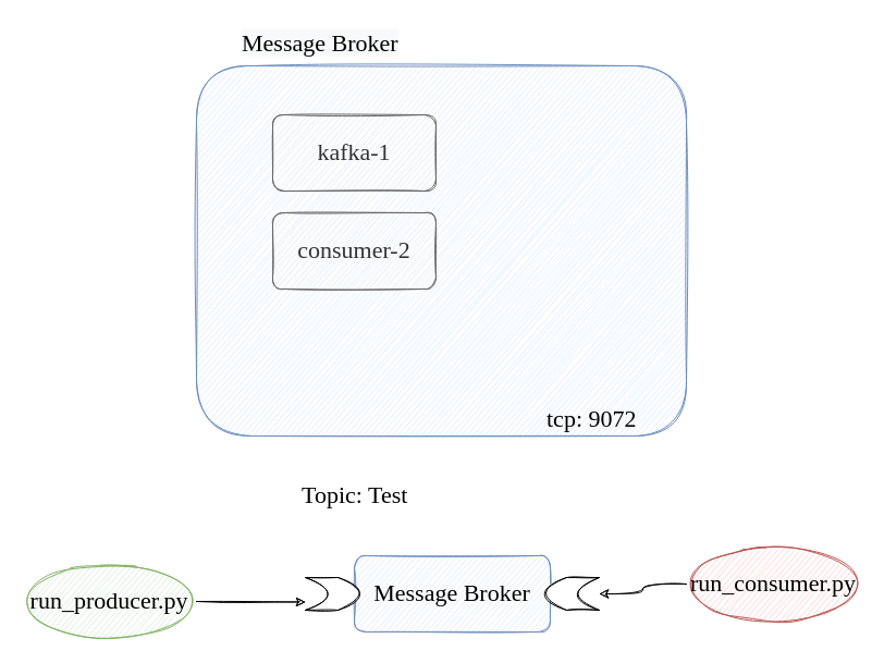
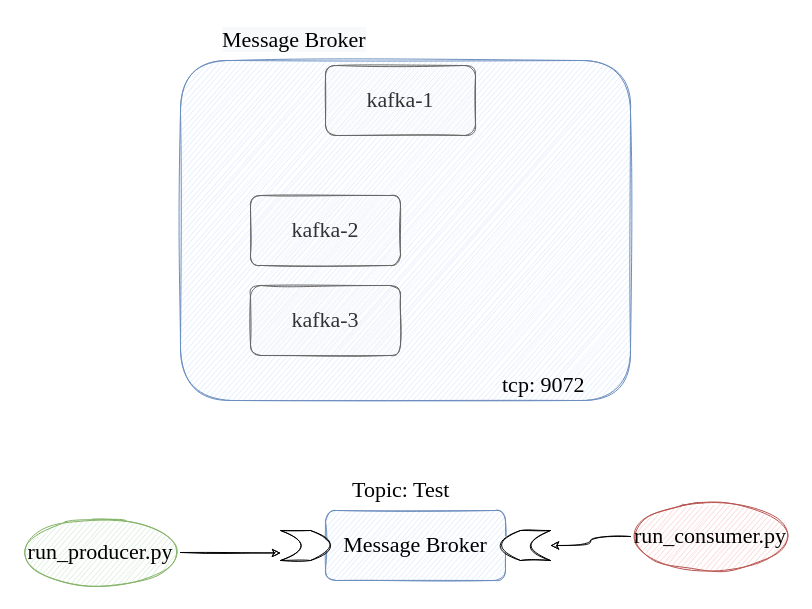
- <mxCell id="4" value="kafka-1" style="rounded=1;whiteSpace=wrap;html=1;fontFamily=Kalam;fontSource=https%3A%2F%2Ffonts.googleapis.com%2Fcss%3Ffamily%3DKalam;fontSize=22;sketch=1;fillColor=#f5f5f5;fontColor=#333333;strokeColor=#666666;" vertex="1" parent="1"><mxGeometry x="250" y="105" width="150" height="70" as="geometry" /></mxCell>
+ <mxCell id="4" value="kafka-1" style="rounded=1;whiteSpace=wrap;html=1;fontFamily=Kalam;fontSource=https%3A%2F%2Ffonts.googleapis.com%2Fcss%3Ffamily%3DKalam;fontSize=22;sketch=1;fillColor=#f5f5f5;fontColor=#333333;strokeColor=#666666;" vertex="1" parent="1"><mxGeometry x="325" y="65" width="150" height="70" as="geometry" /></mxCell>
- <mxCell id="5" value="consumer-2" style="rounded=1;whiteSpace=wrap;html=1;fontFamily=Kalam;fontSource=https%3A%2F%2Ffonts.googleapis.com%2Fcss%3Ffamily%3DKalam;fontSize=22;sketch=1;fillColor=#f5f5f5;fontColor=#333333;strokeColor=#666666;" vertex="1" parent="1"><mxGeometry x="250" y="195" width="150" height="70" as="geometry" /></mxCell>
+ <mxCell id="5" value="kafka-2" style="rounded=1;whiteSpace=wrap;html=1;fontFamily=Kalam;fontSource=https%3A%2F%2Ffonts.googleapis.com%2Fcss%3Ffamily%3DKalam;fontSize=22;sketch=1;fillColor=#f5f5f5;fontColor=#333333;strokeColor=#666666;" vertex="1" parent="1"><mxGeometry x="250" y="195" width="150" height="70" as="geometry" /></mxCell>
+ <mxCell id="6" value="kafka-3" style="rounded=1;whiteSpace=wrap;html=1;fontFamily=Kalam;fontSource=https%3A%2F%2Ffonts.googleapis.com%2Fcss%3Ffamily%3DKalam;fontSize=22;sketch=1;fillColor=#f5f5f5;fontColor=#333333;strokeColor=#666666;" vertex="1" parent="1"><mxGeometry x="250" y="285" width="150" height="70" as="geometry" /></mxCell>
- <mxCell id="11" value="&lt;div style=&quot;text-align: center;&quot;&gt;&lt;span style=&quot;background-color: initial; font-size: 22px;&quot;&gt;&lt;font face=&quot;Kalam&quot;&gt;Topic: Test&lt;/font&gt;&lt;/span&gt;&lt;/div&gt;" style="text;whiteSpace=wrap;html=1;" vertex="1" parent="1"><mxGeometry x="275" y="435" width="170" height="30" as="geometry" /></mxCell>
+ <mxCell id="11" value="&lt;div style=&quot;text-align: center;&quot;&gt;&lt;span style=&quot;background-color: initial; font-size: 22px;&quot;&gt;&lt;font face=&quot;Kalam&quot;&gt;Topic: Test&lt;/font&gt;&lt;/span&gt;&lt;/div&gt;" style="text;whiteSpace=wrap;html=1;" vertex="1" parent="1"><mxGeometry x="350" y="470" width="170" height="30" as="geometry" /></mxCell>
